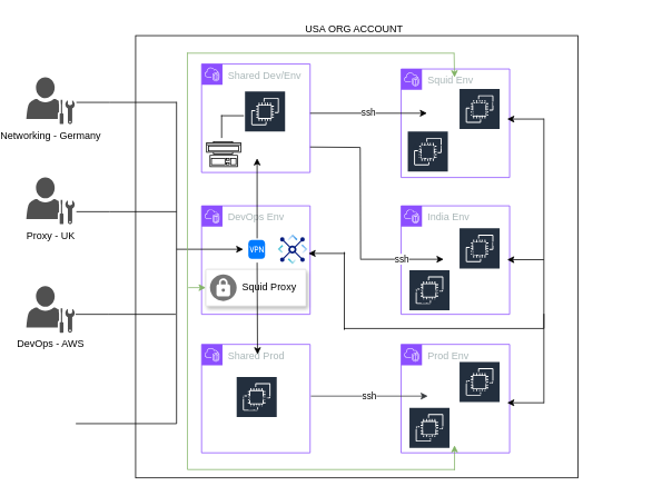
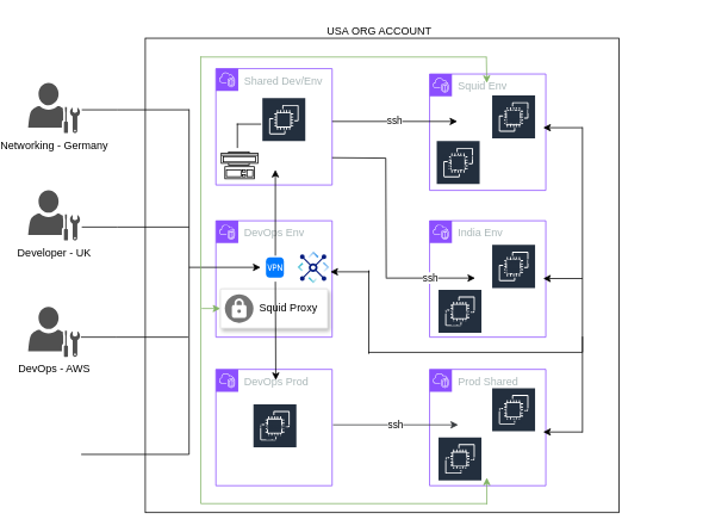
- <mxCell id="23" value="Proxy - UK" style="sketch=0;pointerEvents=1;shadow=0;dashed=0;html=1;strokeColor=none;fillColor=#505050;labelPosition=center;verticalLabelPosition=bottom;verticalAlign=top;outlineConnect=0;align=center;shape=mxgraph.office.users.administrator;" vertex="1" parent="1"><mxGeometry x="20" y="212" width="58" height="56" as="geometry" /></mxCell>
+ <mxCell id="23" value="Developer - UK" style="sketch=0;pointerEvents=1;shadow=0;dashed=0;html=1;strokeColor=none;fillColor=#505050;labelPosition=center;verticalLabelPosition=bottom;verticalAlign=top;outlineConnect=0;align=center;shape=mxgraph.office.users.administrator;" vertex="1" parent="1"><mxGeometry x="20" y="212" width="58" height="56" as="geometry" /></mxCell>
- <mxCell id="3" value="Shared Prod&amp;nbsp;" style="points=[[0,0],[0.25,0],[0.5,0],[0.75,0],[1,0],[1,0.25],[1,0.5],[1,0.75],[1,1],[0.75,1],[0.5,1],[0.25,1],[0,1],[0,0.75],[0,0.5],[0,0.25]];outlineConnect=0;gradientColor=none;html=1;whiteSpace=wrap;fontSize=12;fontStyle=0;container=1;pointerEvents=0;collapsible=0;recursiveResize=0;shape=mxgraph.aws4.group;grIcon=mxgraph.aws4.group_vpc2;strokeColor=#8C4FFF;fillColor=none;verticalAlign=top;align=left;spacingLeft=30;fontColor=#AAB7B8;dashed=0;" vertex="1" parent="1"><mxGeometry x="230" y="412" width="130" height="130" as="geometry" /></mxCell>
+ <mxCell id="3" value="DevOps Prod&amp;nbsp;" style="points=[[0,0],[0.25,0],[0.5,0],[0.75,0],[1,0],[1,0.25],[1,0.5],[1,0.75],[1,1],[0.75,1],[0.5,1],[0.25,1],[0,1],[0,0.75],[0,0.5],[0,0.25]];outlineConnect=0;gradientColor=none;html=1;whiteSpace=wrap;fontSize=12;fontStyle=0;container=1;pointerEvents=0;collapsible=0;recursiveResize=0;shape=mxgraph.aws4.group;grIcon=mxgraph.aws4.group_vpc2;strokeColor=#8C4FFF;fillColor=none;verticalAlign=top;align=left;spacingLeft=30;fontColor=#AAB7B8;dashed=0;" vertex="1" parent="1"><mxGeometry x="230" y="412" width="130" height="130" as="geometry" /></mxCell>
- <mxCell id="14" value="Prod Env" style="points=[[0,0],[0.25,0],[0.5,0],[0.75,0],[1,0],[1,0.25],[1,0.5],[1,0.75],[1,1],[0.75,1],[0.5,1],[0.25,1],[0,1],[0,0.75],[0,0.5],[0,0.25]];outlineConnect=0;gradientColor=none;html=1;whiteSpace=wrap;fontSize=12;fontStyle=0;container=1;pointerEvents=0;collapsible=0;recursiveResize=0;shape=mxgraph.aws4.group;grIcon=mxgraph.aws4.group_vpc2;strokeColor=#8C4FFF;fillColor=none;verticalAlign=top;align=left;spacingLeft=30;fontColor=#AAB7B8;dashed=0;" vertex="1" parent="1"><mxGeometry x="469" y="412" width="130" height="130" as="geometry" /></mxCell>
+ <mxCell id="14" value="Prod Shared" style="points=[[0,0],[0.25,0],[0.5,0],[0.75,0],[1,0],[1,0.25],[1,0.5],[1,0.75],[1,1],[0.75,1],[0.5,1],[0.25,1],[0,1],[0,0.75],[0,0.5],[0,0.25]];outlineConnect=0;gradientColor=none;html=1;whiteSpace=wrap;fontSize=12;fontStyle=0;container=1;pointerEvents=0;collapsible=0;recursiveResize=0;shape=mxgraph.aws4.group;grIcon=mxgraph.aws4.group_vpc2;strokeColor=#8C4FFF;fillColor=none;verticalAlign=top;align=left;spacingLeft=30;fontColor=#AAB7B8;dashed=0;" vertex="1" parent="1"><mxGeometry x="469" y="412" width="130" height="130" as="geometry" /></mxCell>
